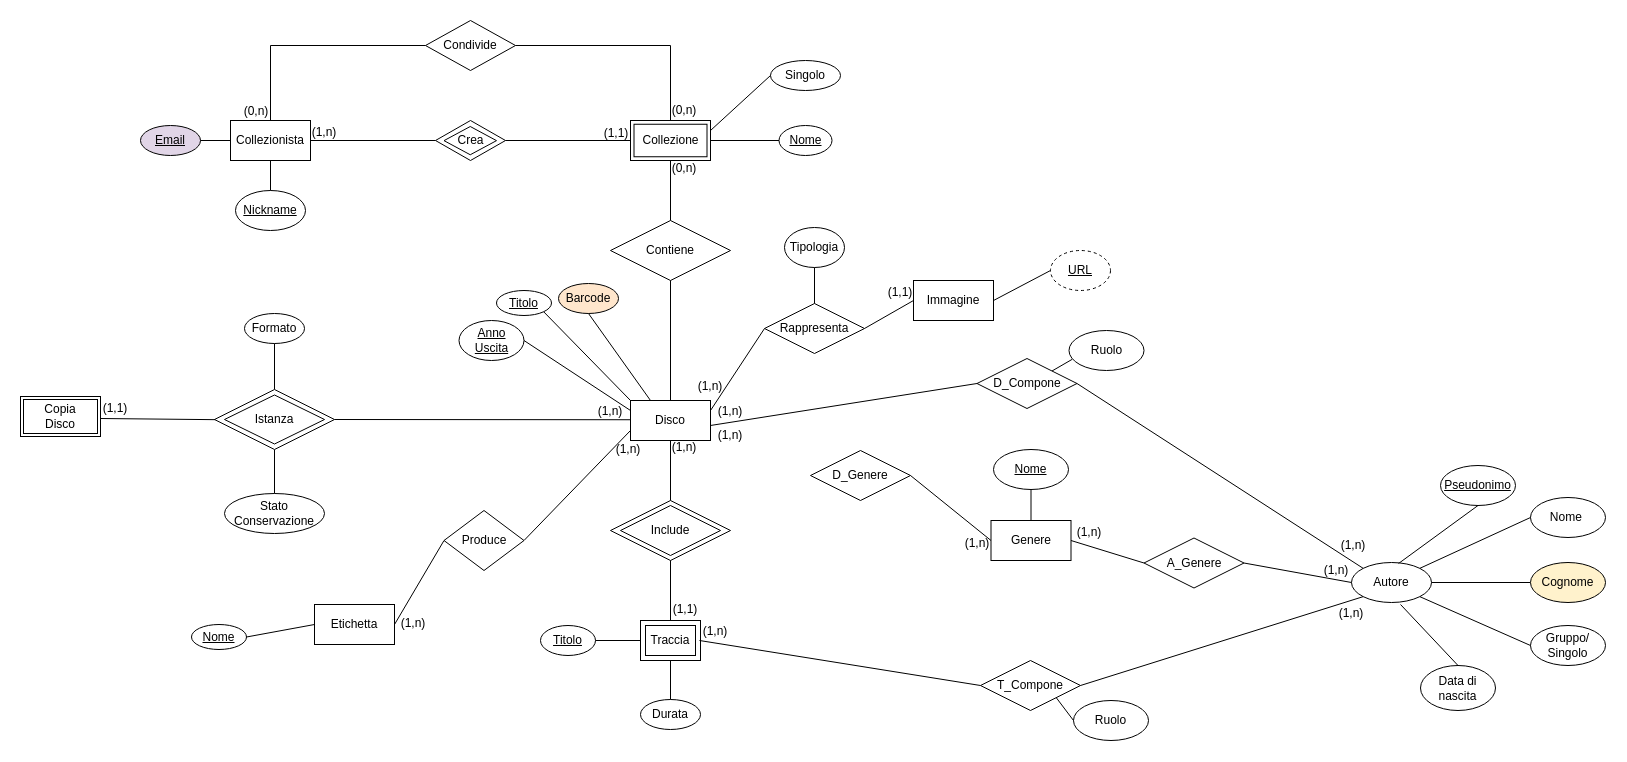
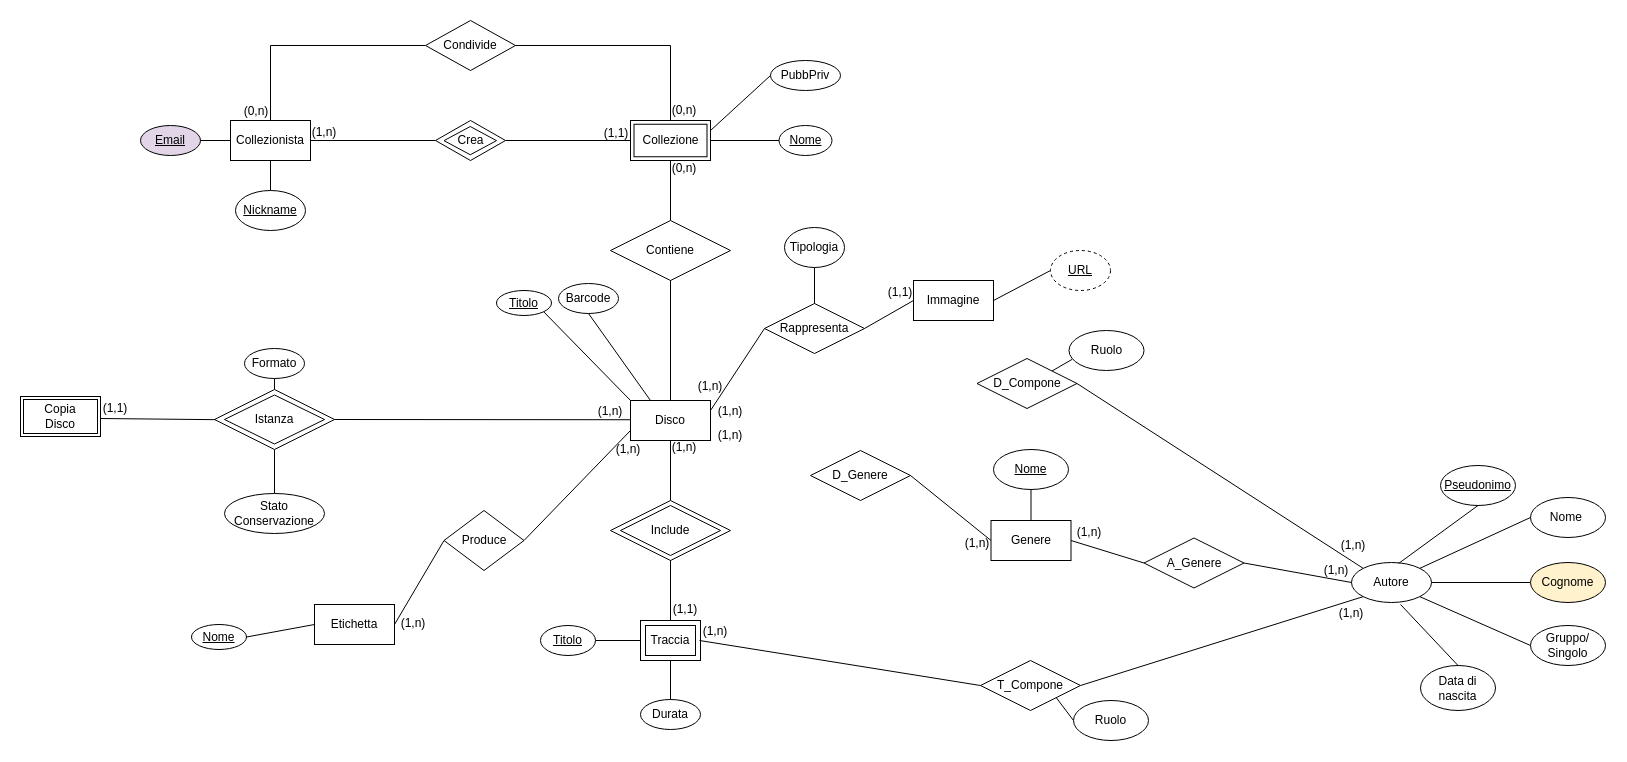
- <mxCell id="13" value="Singolo" style="ellipse;whiteSpace=wrap;html=1;align=center;" parent="1" vertex="1"><mxGeometry x="770" y="60" width="70" height="30" as="geometry" /></mxCell>
+ <mxCell id="13" value="PubbPriv" style="ellipse;whiteSpace=wrap;html=1;align=center;" parent="1" vertex="1"><mxGeometry x="770" y="60" width="70" height="30" as="geometry" /></mxCell>
- <mxCell id="81" value="Barcode" style="ellipse;whiteSpace=wrap;html=1;align=center;fillColor=#ffe6cc;" parent="1" vertex="1"><mxGeometry x="558" y="283" width="60" height="30" as="geometry" /></mxCell>
+ <mxCell id="81" value="Barcode" style="ellipse;whiteSpace=wrap;html=1;align=center;" parent="1" vertex="1"><mxGeometry x="558" y="283" width="60" height="30" as="geometry" /></mxCell>
- <mxCell id="33" value="Formato&lt;br&gt;" style="ellipse;whiteSpace=wrap;html=1;align=center;" parent="1" vertex="1"><mxGeometry x="244" y="313" width="60" height="30" as="geometry" /></mxCell>
+ <mxCell id="33" value="Formato&lt;br&gt;" style="ellipse;whiteSpace=wrap;html=1;align=center;" parent="1" vertex="1"><mxGeometry x="244" y="348" width="60" height="30" as="geometry" /></mxCell>
- <mxCell id="34" value="&lt;u&gt;Anno&lt;br&gt;Uscita&lt;/u&gt;" style="ellipse;whiteSpace=wrap;html=1;align=center;" parent="1" vertex="1"><mxGeometry x="458.5" y="320" width="65" height="40" as="geometry" /></mxCell>
- <mxCell id="38" value="" style="endArrow=none;html=1;rounded=0;entryX=0;entryY=0.25;entryDx=0;entryDy=0;exitX=1;exitY=0.5;exitDx=0;exitDy=0;" parent="1" source="34" target="5" edge="1"><mxGeometry relative="1" as="geometry"><mxPoint x="550" y="370" as="sourcePoint" /><mxPoint x="710" y="370" as="targetPoint" /></mxGeometry></mxCell>
- <mxCell id="18" value="" style="endArrow=none;html=1;rounded=0;entryX=0;entryY=0.5;entryDx=0;entryDy=0;exitX=1.002;exitY=0.624;exitDx=0;exitDy=0;exitPerimeter=0;" parent="1" source="5" target="14" edge="1"><mxGeometry relative="1" as="geometry"><mxPoint x="709" y="430" as="sourcePoint" /><mxPoint x="1109" y="570" as="targetPoint" /></mxGeometry></mxCell>
